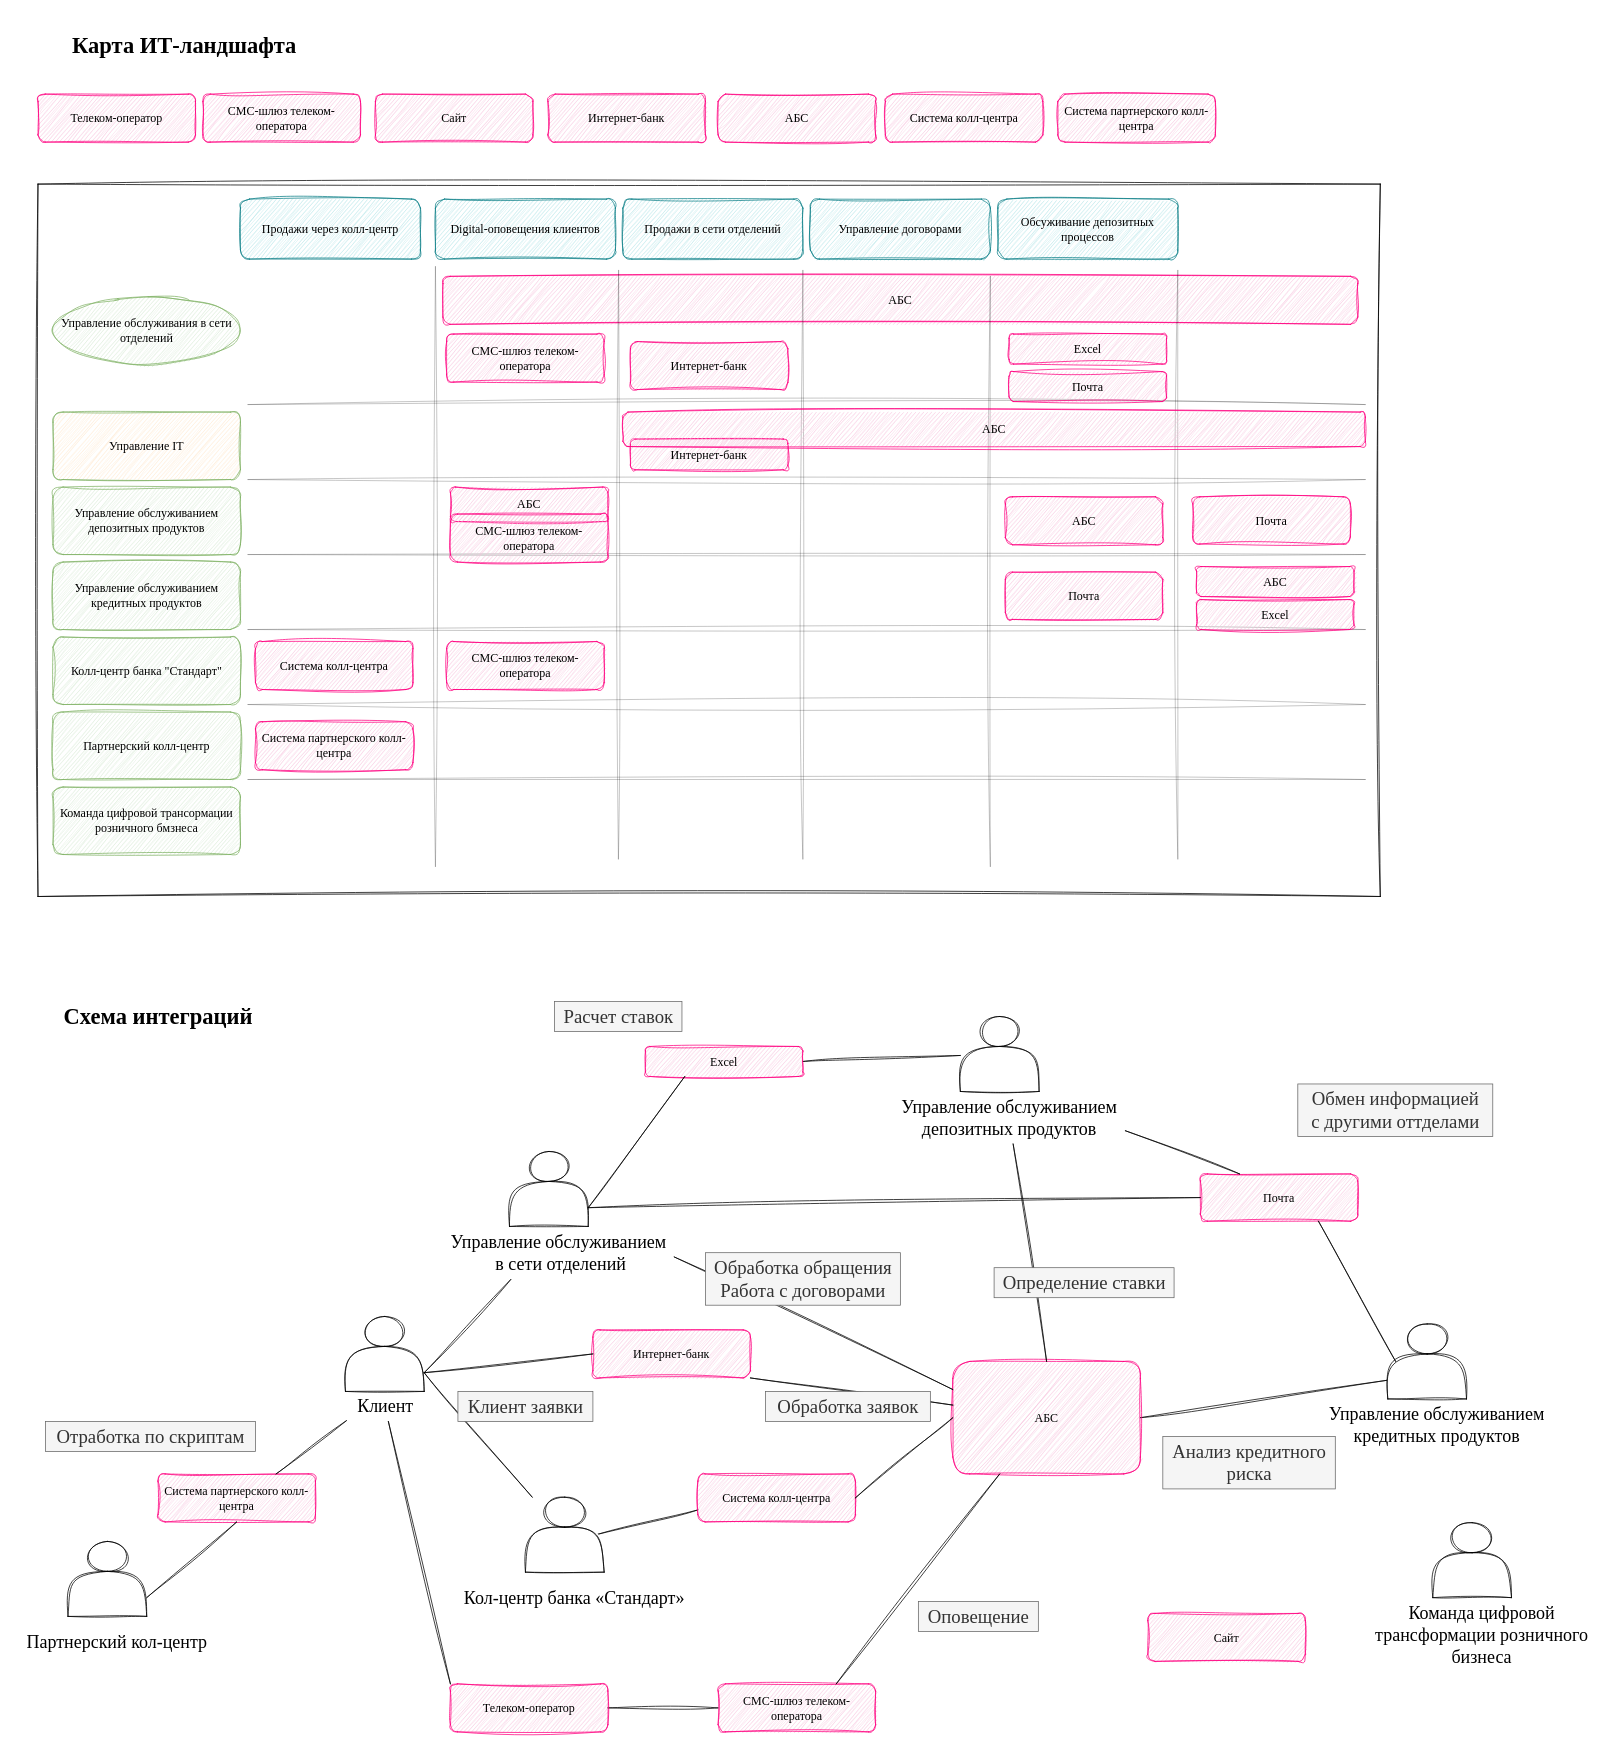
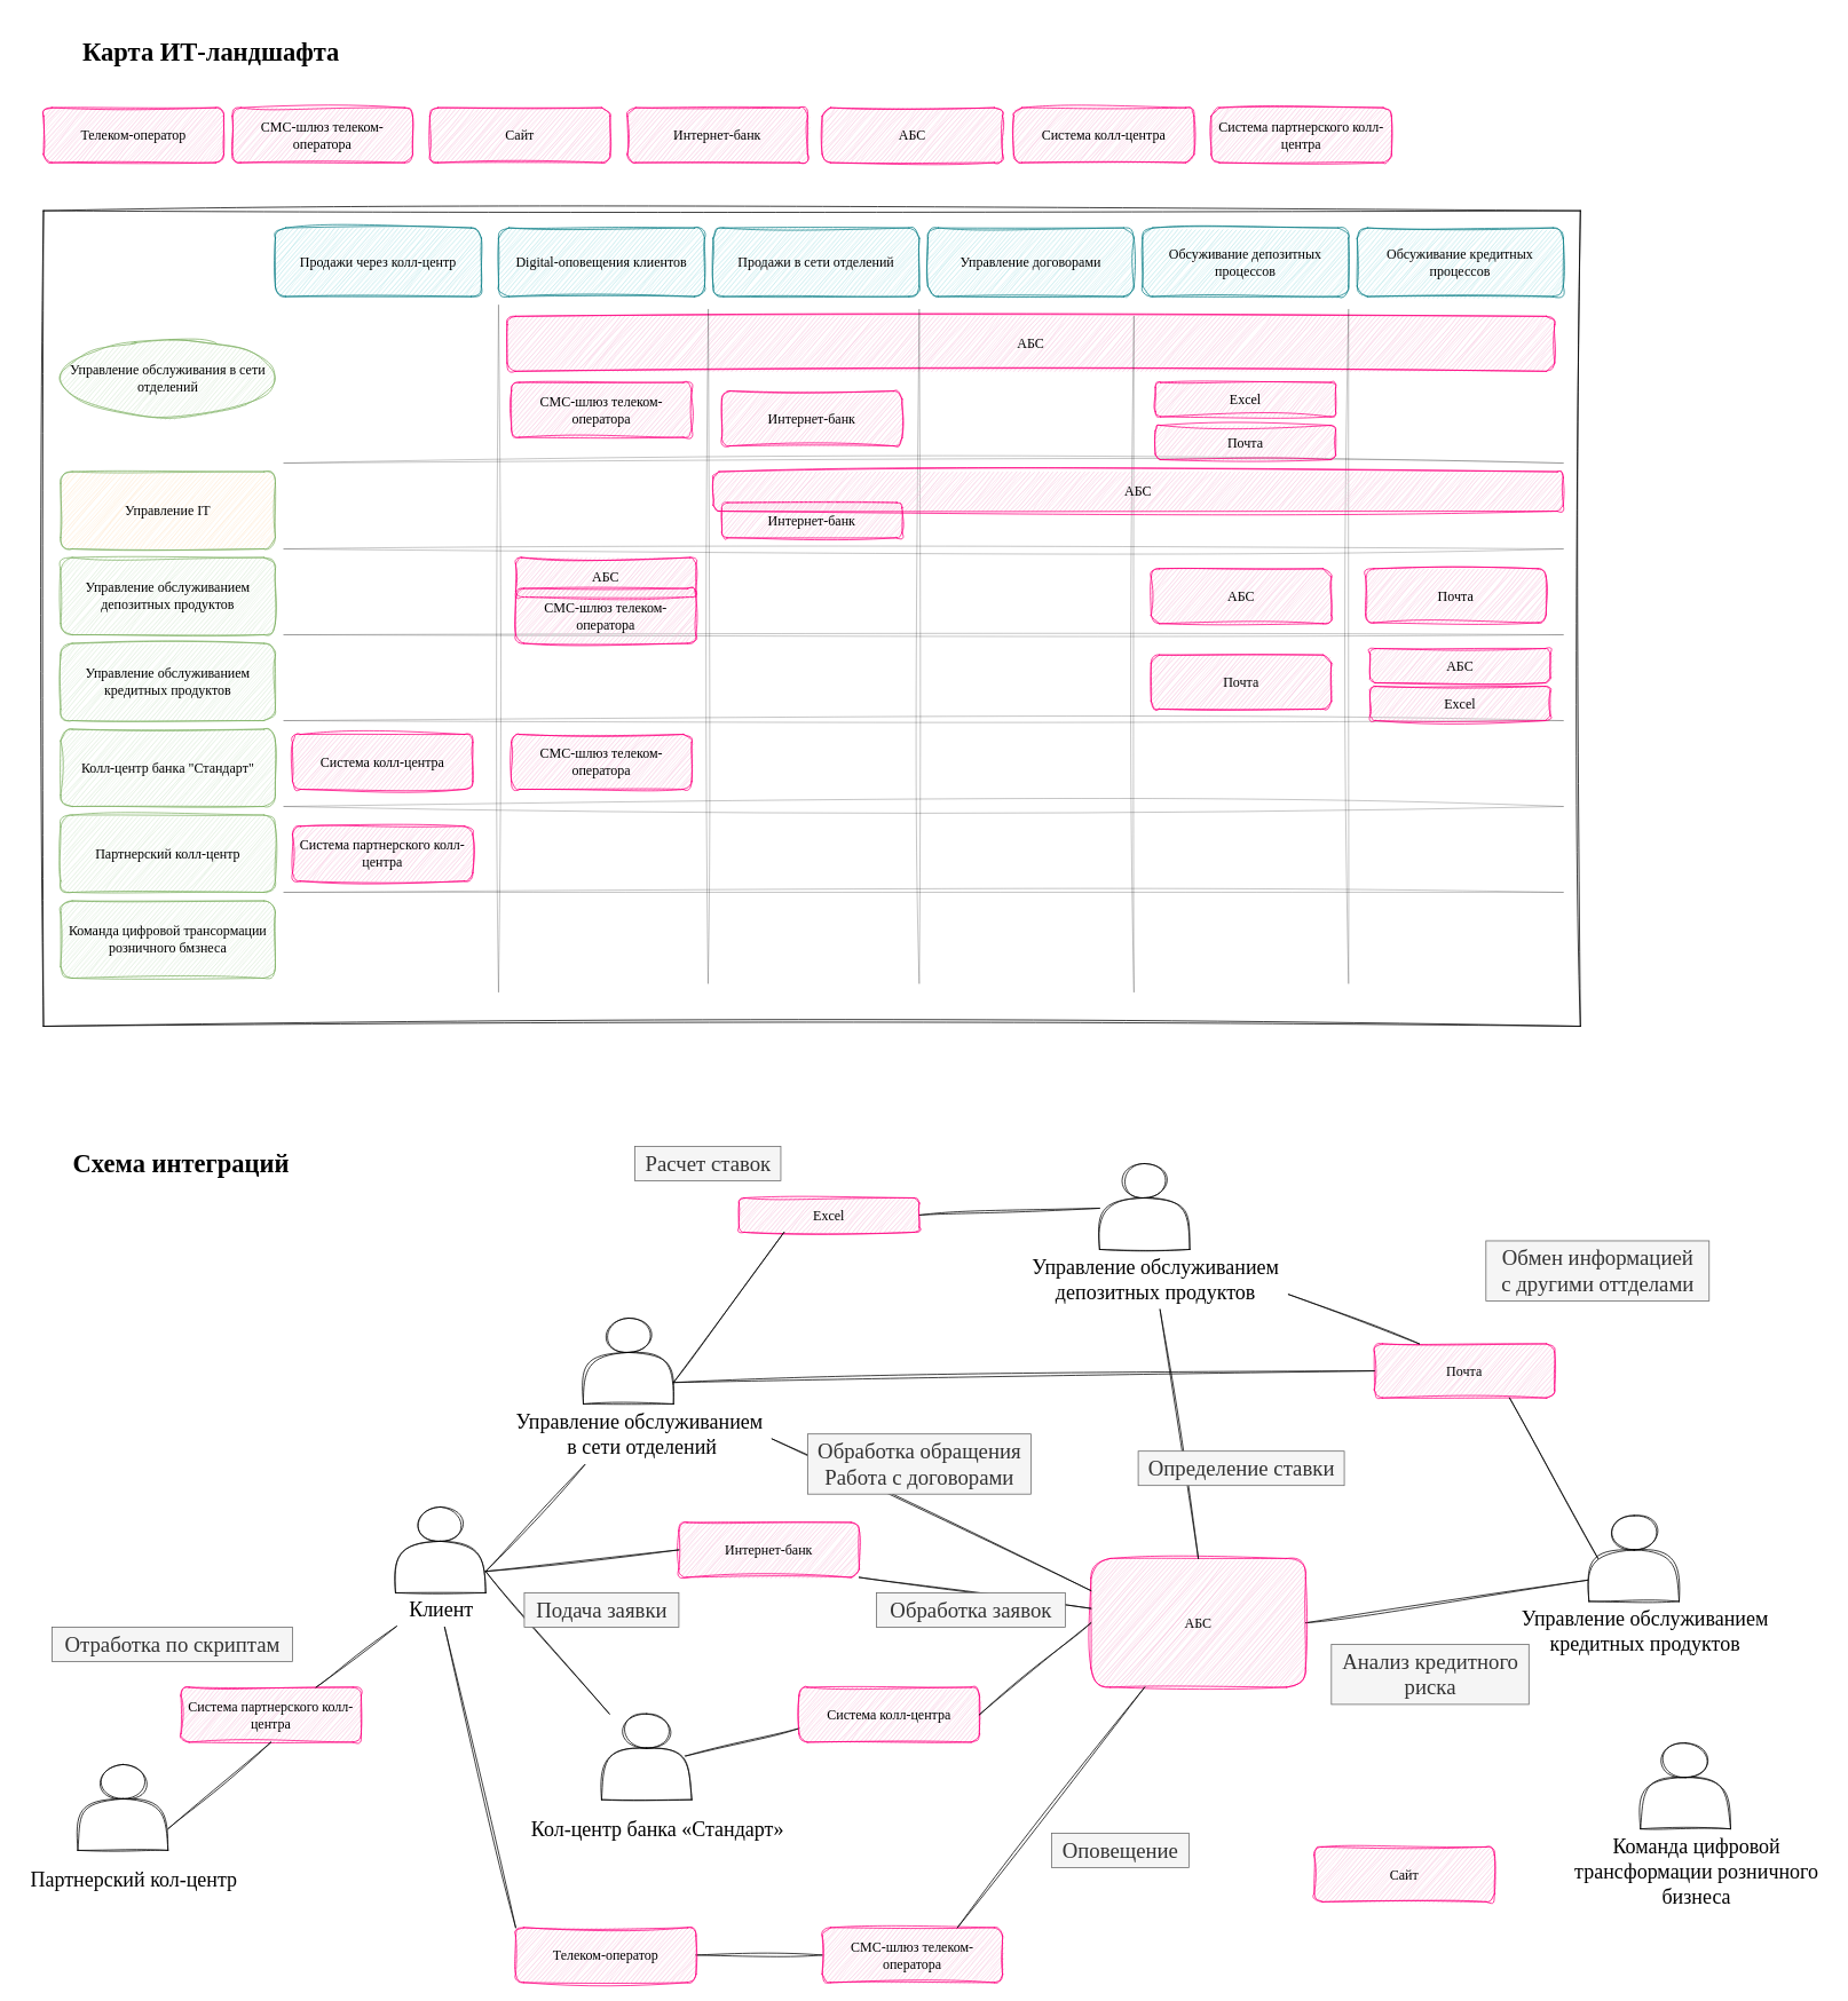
+ <mxCell id="21" value="&lt;font face=&quot;Verdana&quot; style=&quot;font-size: 16px;&quot;&gt;Обсуживание кредитных процессов&lt;/font&gt;" style="rounded=1;whiteSpace=wrap;html=1;fillColor=#b0e3e6;strokeColor=#0e8088;sketch=1;curveFitting=1;jiggle=2;" vertex="1" parent="1"><mxGeometry x="1580" y="265" width="240" height="80" as="geometry" /></mxCell>
- <mxCell id="108" value="&lt;span style=&quot;font-size: 25px;&quot;&gt;Клиент заявки&lt;/span&gt;" style="text;html=1;align=center;verticalAlign=middle;resizable=0;points=[];autosize=1;strokeColor=#666666;fillColor=#f5f5f5;fontFamily=Architects Daughter;fontSource=https%3A%2F%2Ffonts.googleapis.com%2Fcss%3Ffamily%3DArchitects%2BDaughter;fontColor=#333333;fontSize=25;" vertex="1" parent="1"><mxGeometry x="610" y="1855" width="180" height="40" as="geometry" /></mxCell>
+ <mxCell id="108" value="&lt;span style=&quot;font-size: 25px;&quot;&gt;Подача заявки&lt;/span&gt;" style="text;html=1;align=center;verticalAlign=middle;resizable=0;points=[];autosize=1;strokeColor=#666666;fillColor=#f5f5f5;fontFamily=Architects Daughter;fontSource=https%3A%2F%2Ffonts.googleapis.com%2Fcss%3Ffamily%3DArchitects%2BDaughter;fontColor=#333333;fontSize=25;" vertex="1" parent="1"><mxGeometry x="610" y="1855" width="180" height="40" as="geometry" /></mxCell>
